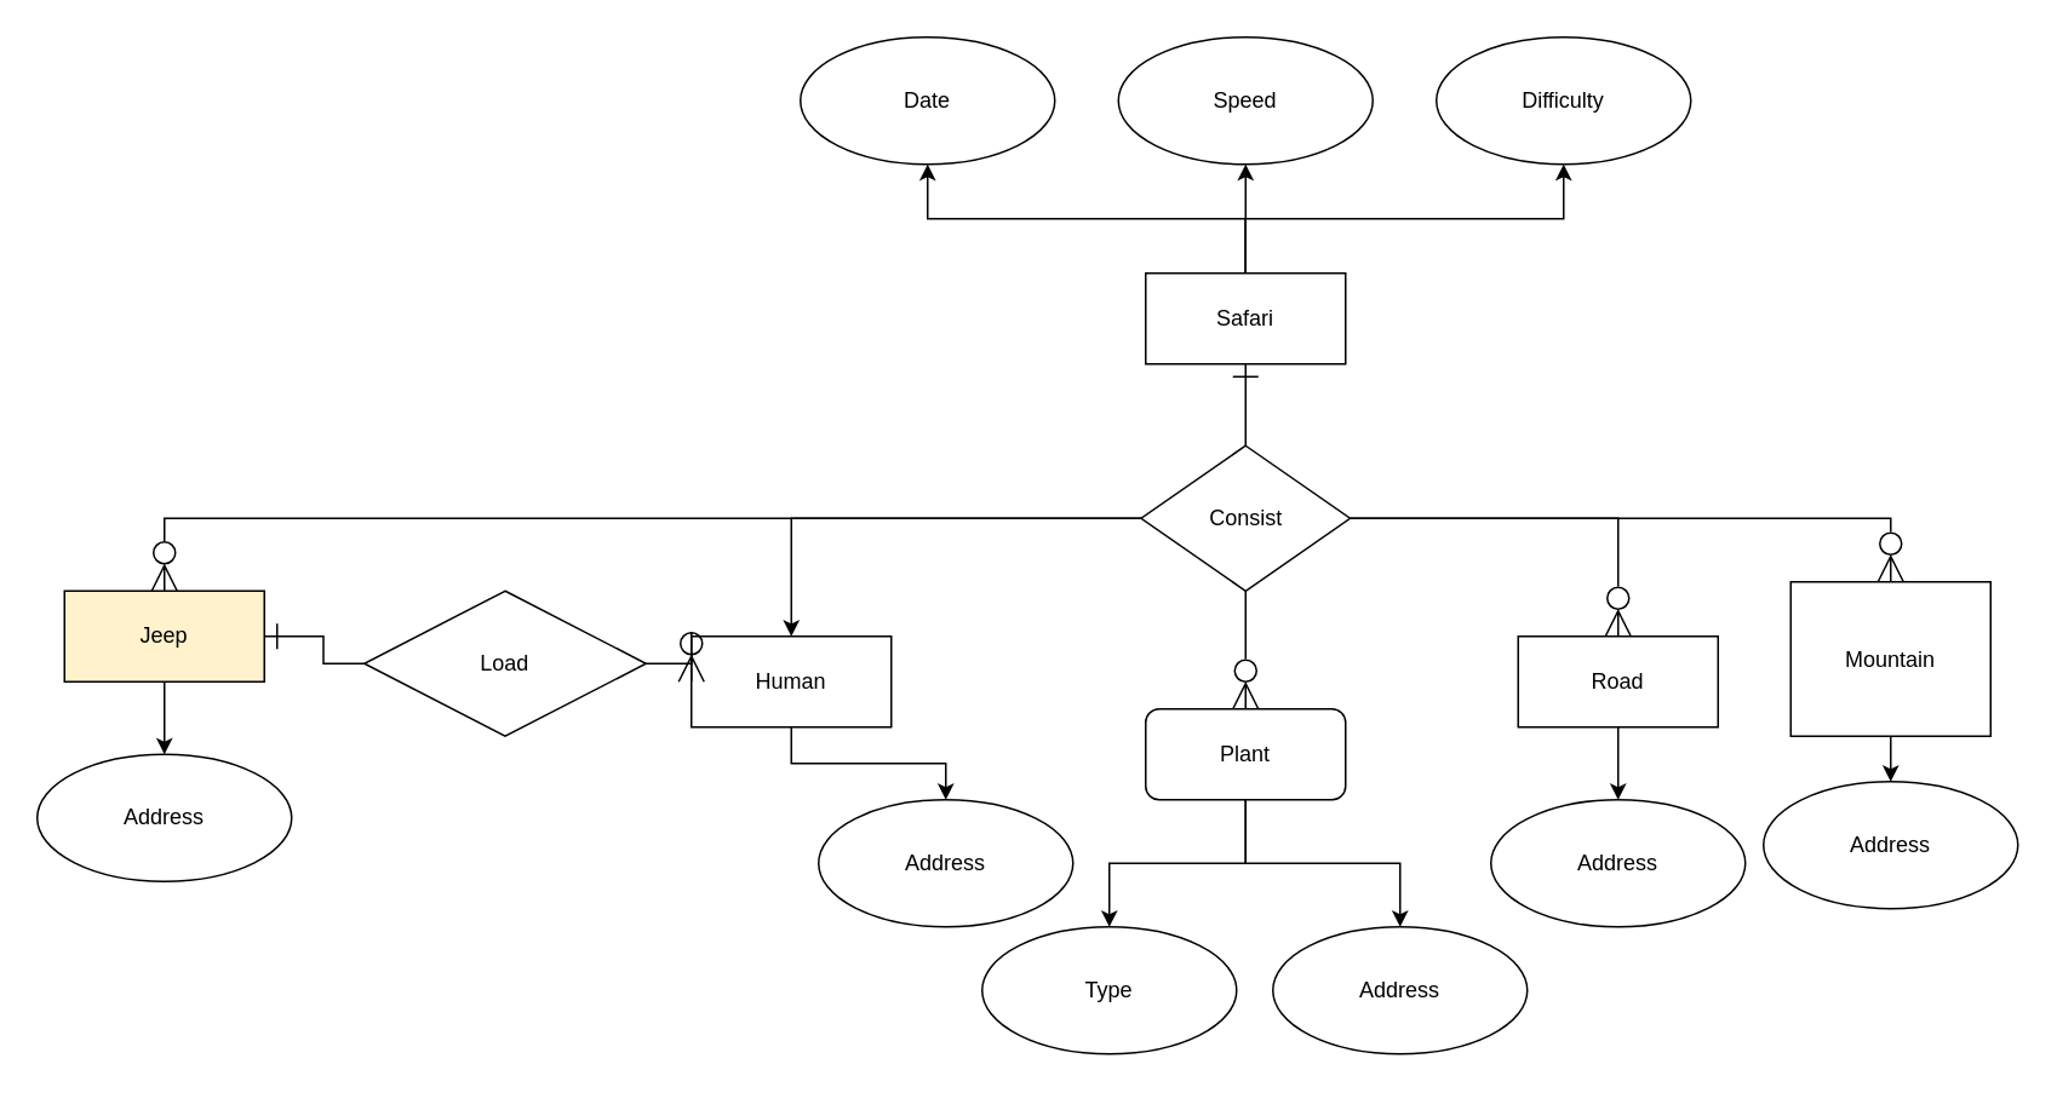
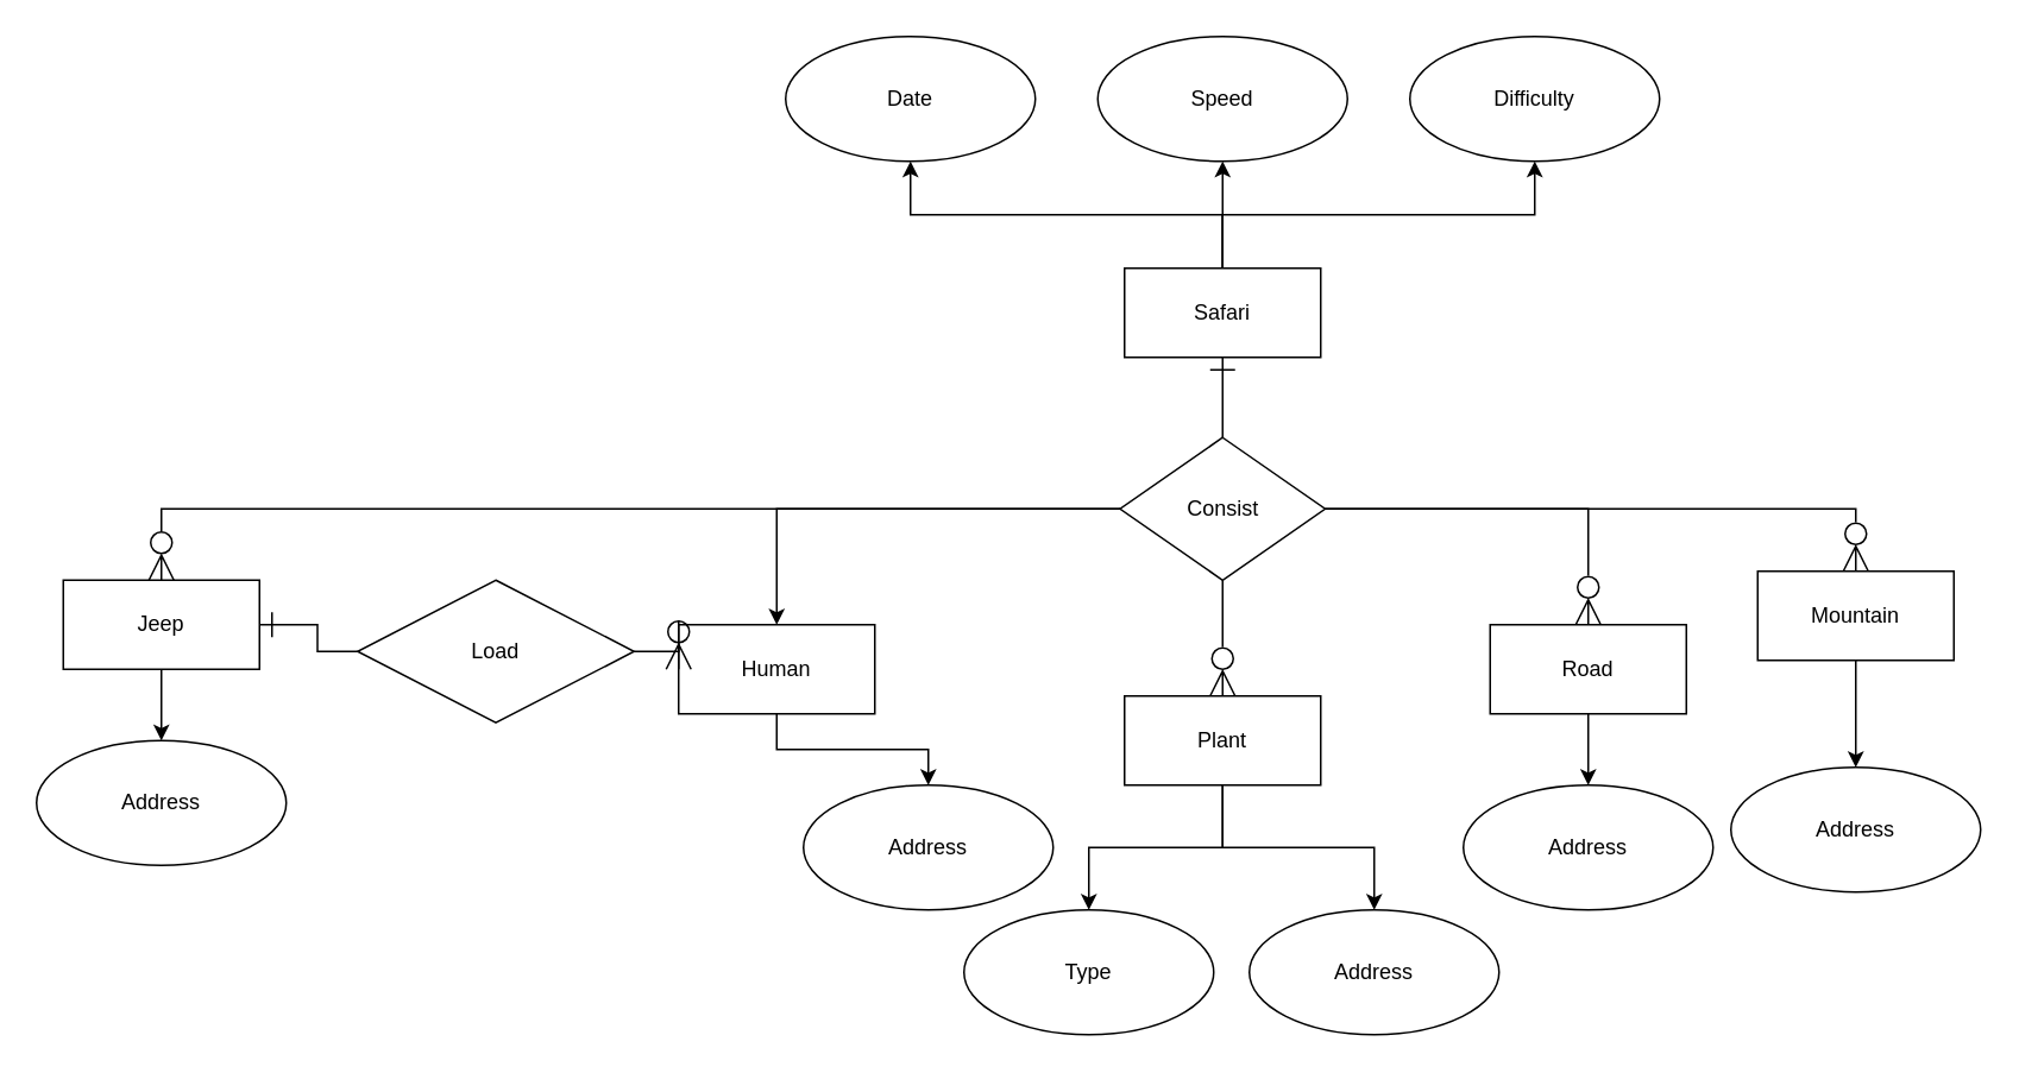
- <mxCell id="16" value="Jeep" style="html=1;whiteSpace=wrap;fillColor=#fff2cc;" vertex="1" parent="1"><mxGeometry x="35" y="325" width="110" height="50" as="geometry" /></mxCell>
+ <mxCell id="16" value="Jeep" style="html=1;whiteSpace=wrap;" vertex="1" parent="1"><mxGeometry x="35" y="325" width="110" height="50" as="geometry" /></mxCell>
- <mxCell id="10" value="Mountain" style="html=1;whiteSpace=wrap;" vertex="1" parent="1"><mxGeometry x="985" y="320" width="110" height="85" as="geometry" /></mxCell>
+ <mxCell id="10" value="Mountain" style="html=1;whiteSpace=wrap;" vertex="1" parent="1"><mxGeometry x="985" y="320" width="110" height="50" as="geometry" /></mxCell>
- <mxCell id="13" value="Plant" style="html=1;whiteSpace=wrap;rounded=1;" vertex="1" parent="1"><mxGeometry x="630" y="390" width="110" height="50" as="geometry" /></mxCell>
+ <mxCell id="13" value="Plant" style="html=1;whiteSpace=wrap;" vertex="1" parent="1"><mxGeometry x="630" y="390" width="110" height="50" as="geometry" /></mxCell>
